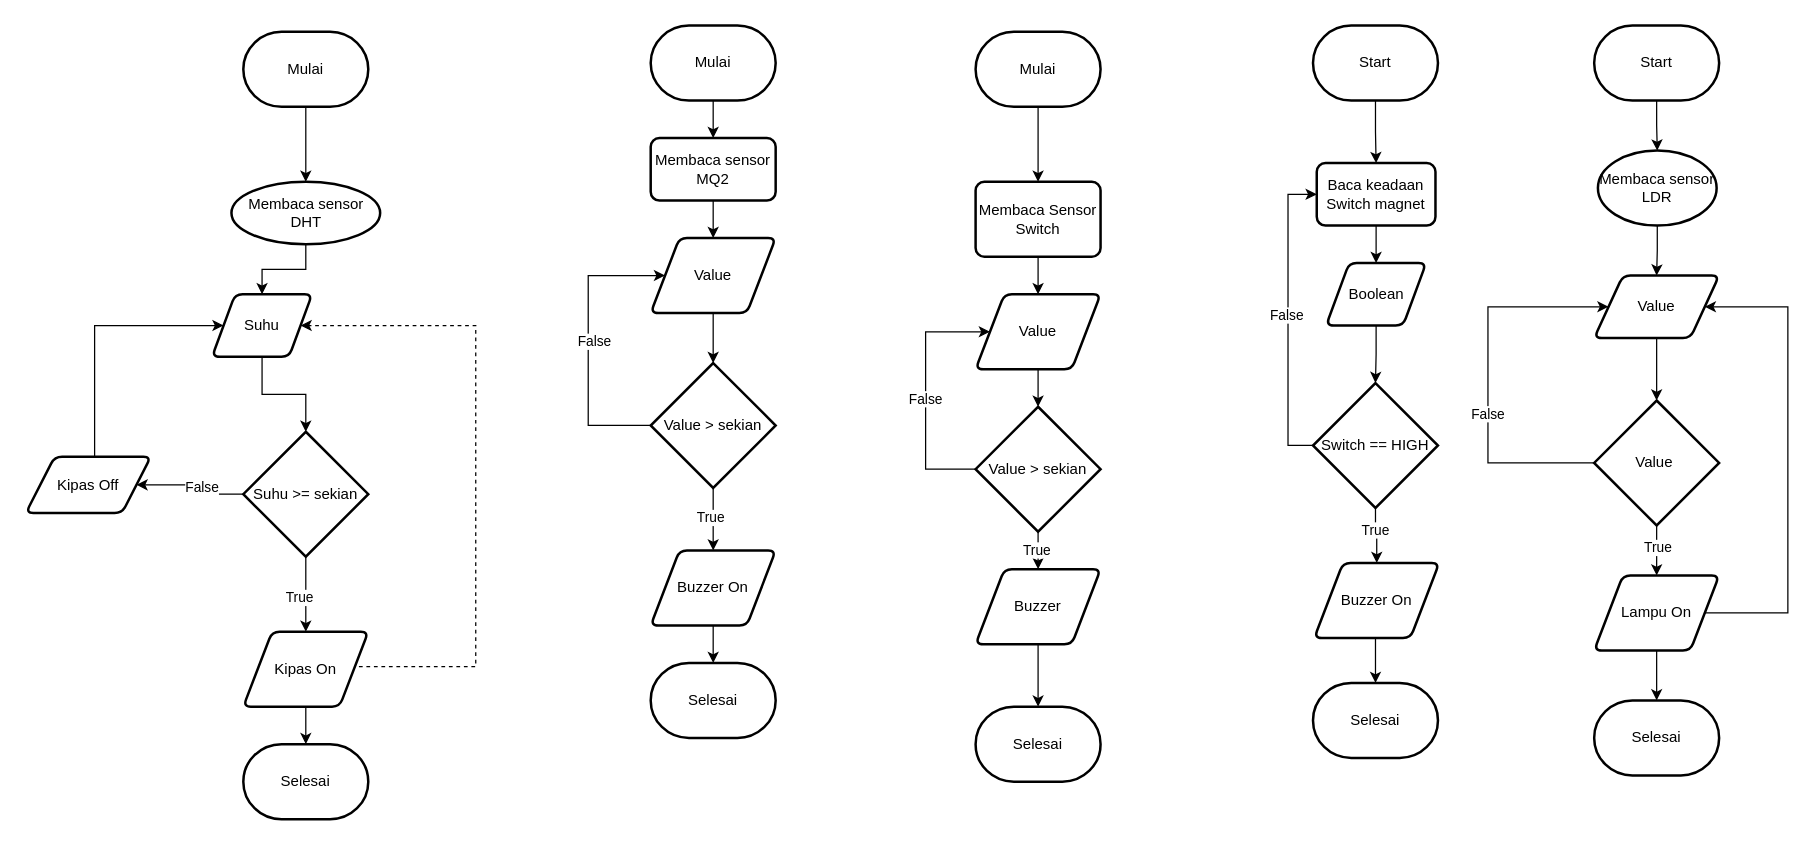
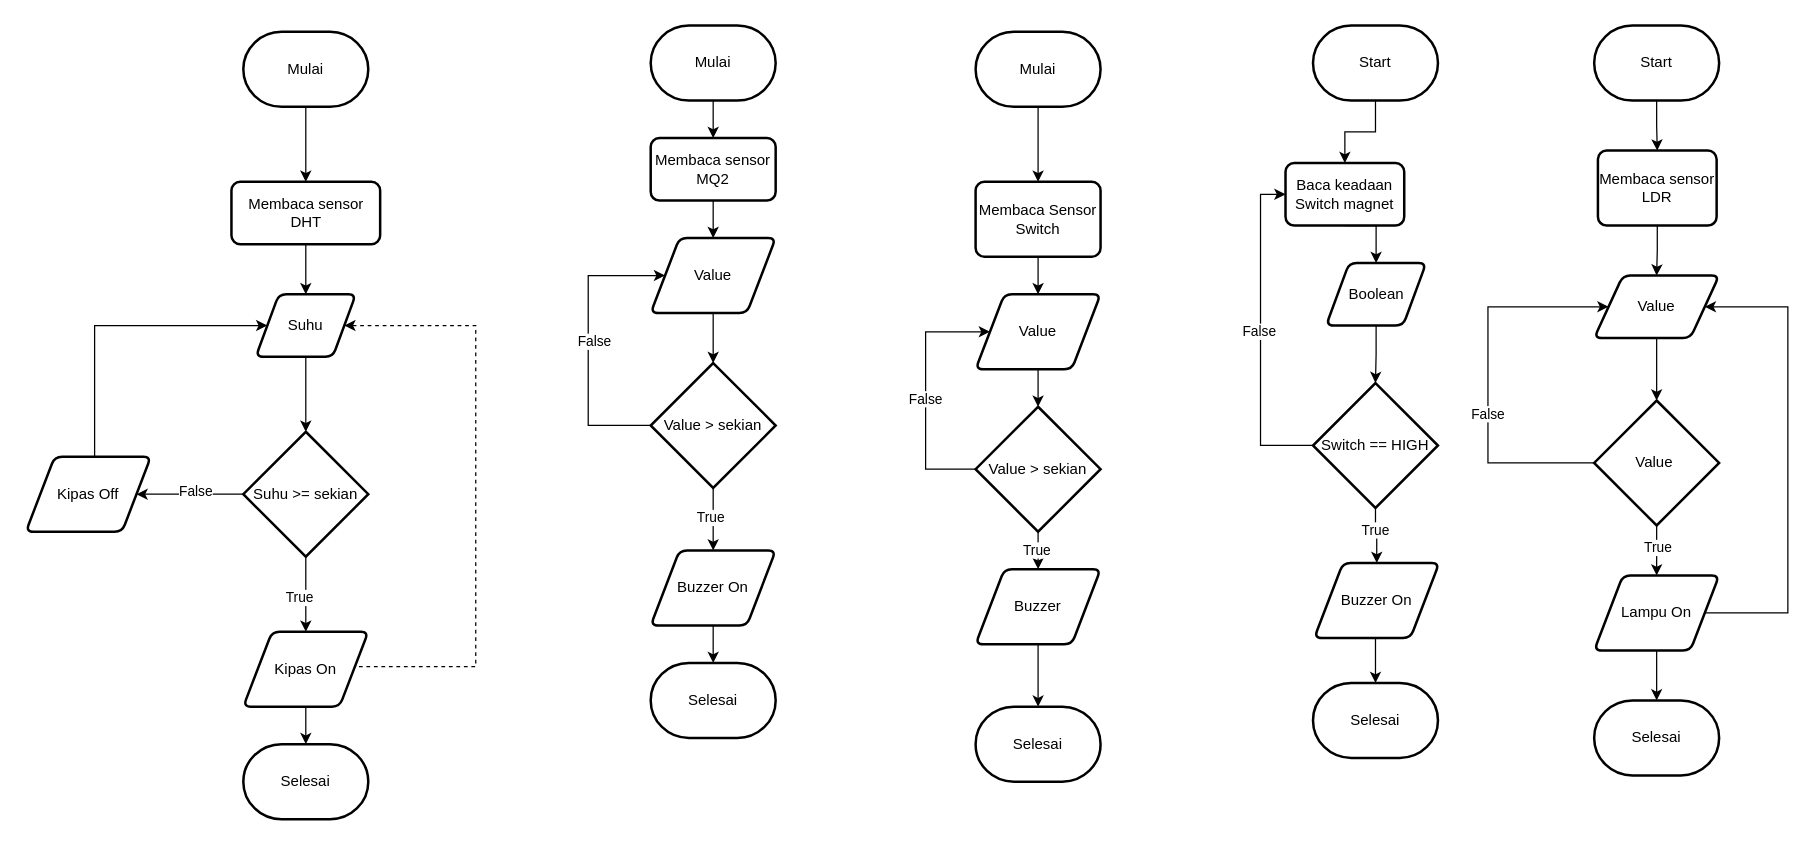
- <mxCell id="64" value="Membaca sensor LDR" style="ellipse;whiteSpace=wrap;html=1;absoluteArcSize=1;arcSize=14;strokeWidth=2;" vertex="1" parent="1"><mxGeometry x="1278" y="120" width="95" height="60" as="geometry" /></mxCell>
+ <mxCell id="64" value="Membaca sensor LDR" style="rounded=1;whiteSpace=wrap;html=1;absoluteArcSize=1;arcSize=14;strokeWidth=2;" vertex="1" parent="1"><mxGeometry x="1278" y="120" width="95" height="60" as="geometry" /></mxCell>
- <mxCell id="50" value="Baca keadaan Switch magnet" style="rounded=1;whiteSpace=wrap;html=1;absoluteArcSize=1;arcSize=14;strokeWidth=2;" vertex="1" parent="1"><mxGeometry x="1053" y="130" width="95" height="50" as="geometry" /></mxCell>
+ <mxCell id="50" value="Baca keadaan Switch magnet" style="rounded=1;whiteSpace=wrap;html=1;absoluteArcSize=1;arcSize=14;strokeWidth=2;" vertex="1" parent="1"><mxGeometry x="1028" y="130" width="95" height="50" as="geometry" /></mxCell>
- <mxCell id="5" value="Membaca sensor DHT" style="ellipse;whiteSpace=wrap;html=1;absoluteArcSize=1;arcSize=14;strokeWidth=2;" vertex="1" parent="1"><mxGeometry x="184.5" y="145" width="119" height="50" as="geometry" /></mxCell>
+ <mxCell id="5" value="Membaca sensor DHT" style="rounded=1;whiteSpace=wrap;html=1;absoluteArcSize=1;arcSize=14;strokeWidth=2;" vertex="1" parent="1"><mxGeometry x="184.5" y="145" width="119" height="50" as="geometry" /></mxCell>
- <mxCell id="6" value="Suhu" style="shape=parallelogram;html=1;strokeWidth=2;perimeter=parallelogramPerimeter;whiteSpace=wrap;rounded=1;arcSize=12;size=0.23;" vertex="1" parent="1"><mxGeometry x="169" y="235" width="80" height="50" as="geometry" /></mxCell>
+ <mxCell id="6" value="Suhu" style="shape=parallelogram;html=1;strokeWidth=2;perimeter=parallelogramPerimeter;whiteSpace=wrap;rounded=1;arcSize=12;size=0.23;" vertex="1" parent="1"><mxGeometry x="204" y="235" width="80" height="50" as="geometry" /></mxCell>
- <mxCell id="18" value="Kipas Off" style="shape=parallelogram;html=1;strokeWidth=2;perimeter=parallelogramPerimeter;whiteSpace=wrap;rounded=1;arcSize=12;size=0.23;" vertex="1" parent="1"><mxGeometry x="20" y="365" width="100" height="45" as="geometry" /></mxCell>
+ <mxCell id="18" value="Kipas Off" style="shape=parallelogram;html=1;strokeWidth=2;perimeter=parallelogramPerimeter;whiteSpace=wrap;rounded=1;arcSize=12;size=0.23;" vertex="1" parent="1"><mxGeometry x="20" y="365" width="100" height="60" as="geometry" /></mxCell>
